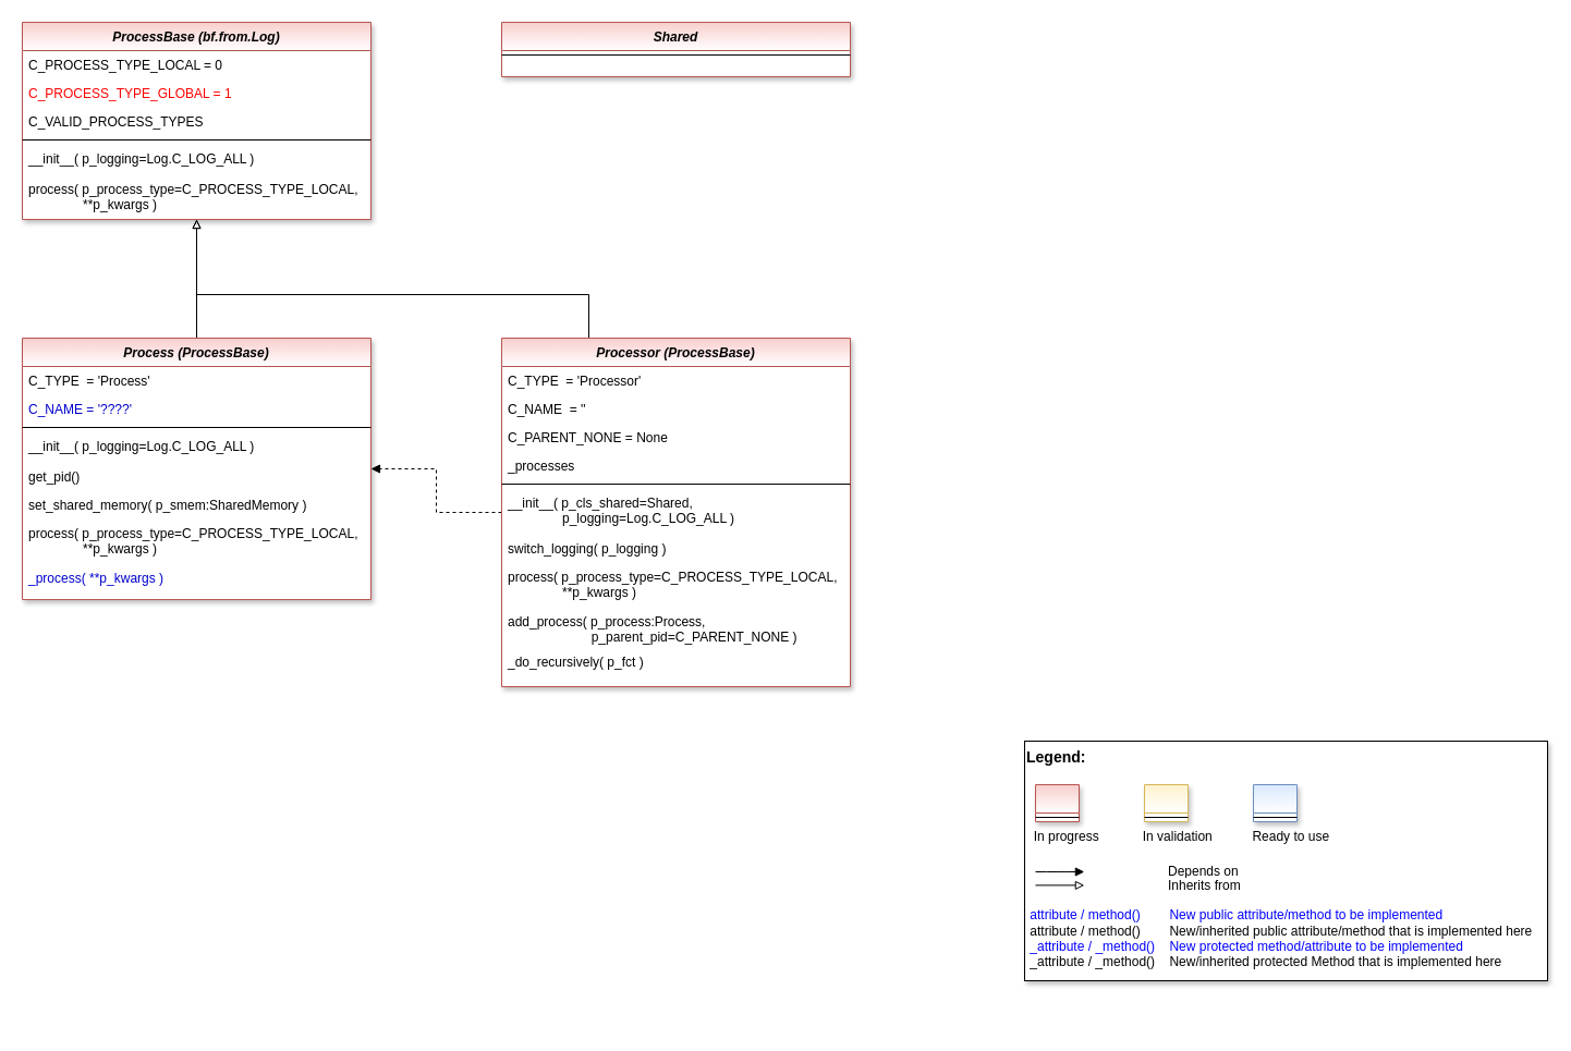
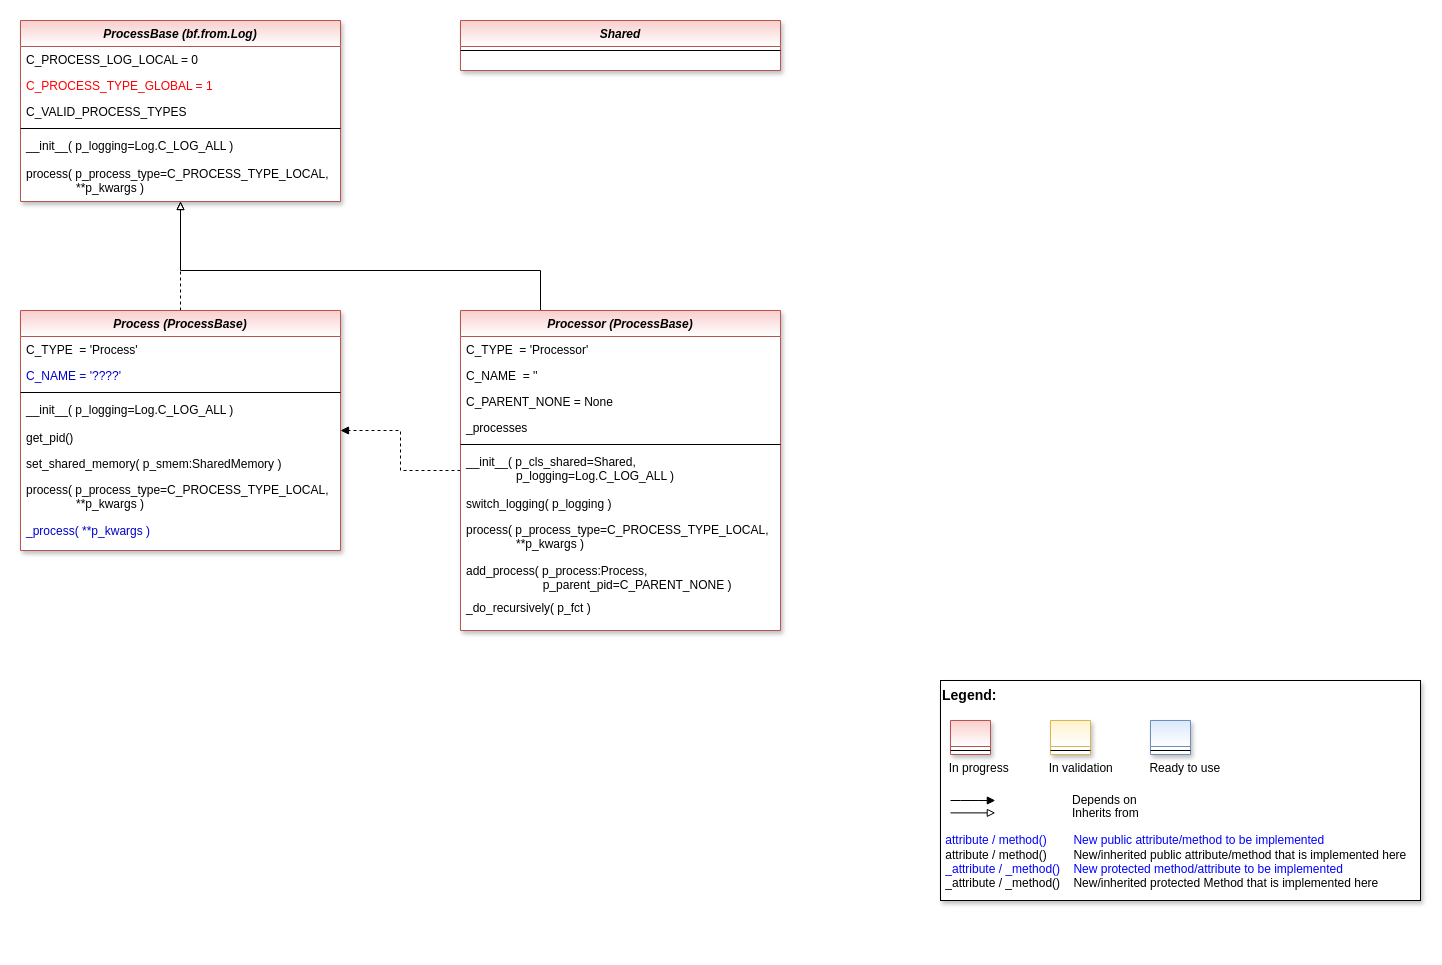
- <mxCell id="36" value="C_PROCESS_TYPE_LOCAL = 0 " style="text;align=left;verticalAlign=top;spacingLeft=4;spacingRight=4;overflow=hidden;rotatable=0;points=[[0,0.5],[1,0.5]];portConstraint=eastwest;" parent="35" vertex="1"><mxGeometry y="26" width="320" height="26" as="geometry" /></mxCell>
+ <mxCell id="36" value="C_PROCESS_LOG_LOCAL = 0 " style="text;align=left;verticalAlign=top;spacingLeft=4;spacingRight=4;overflow=hidden;rotatable=0;points=[[0,0.5],[1,0.5]];portConstraint=eastwest;" parent="35" vertex="1"><mxGeometry y="26" width="320" height="26" as="geometry" /></mxCell>
- <mxCell id="15" style="edgeStyle=orthogonalEdgeStyle;rounded=0;orthogonalLoop=1;jettySize=auto;html=1;fontColor=default;endArrow=block;endFill=0;" parent="1" source="16" target="35" edge="1"><mxGeometry relative="1" as="geometry" /></mxCell>
+ <mxCell id="15" style="edgeStyle=orthogonalEdgeStyle;rounded=0;orthogonalLoop=1;jettySize=auto;html=1;fontColor=default;endArrow=block;endFill=0;dashed=1;" parent="1" source="16" target="35" edge="1"><mxGeometry relative="1" as="geometry" /></mxCell>
